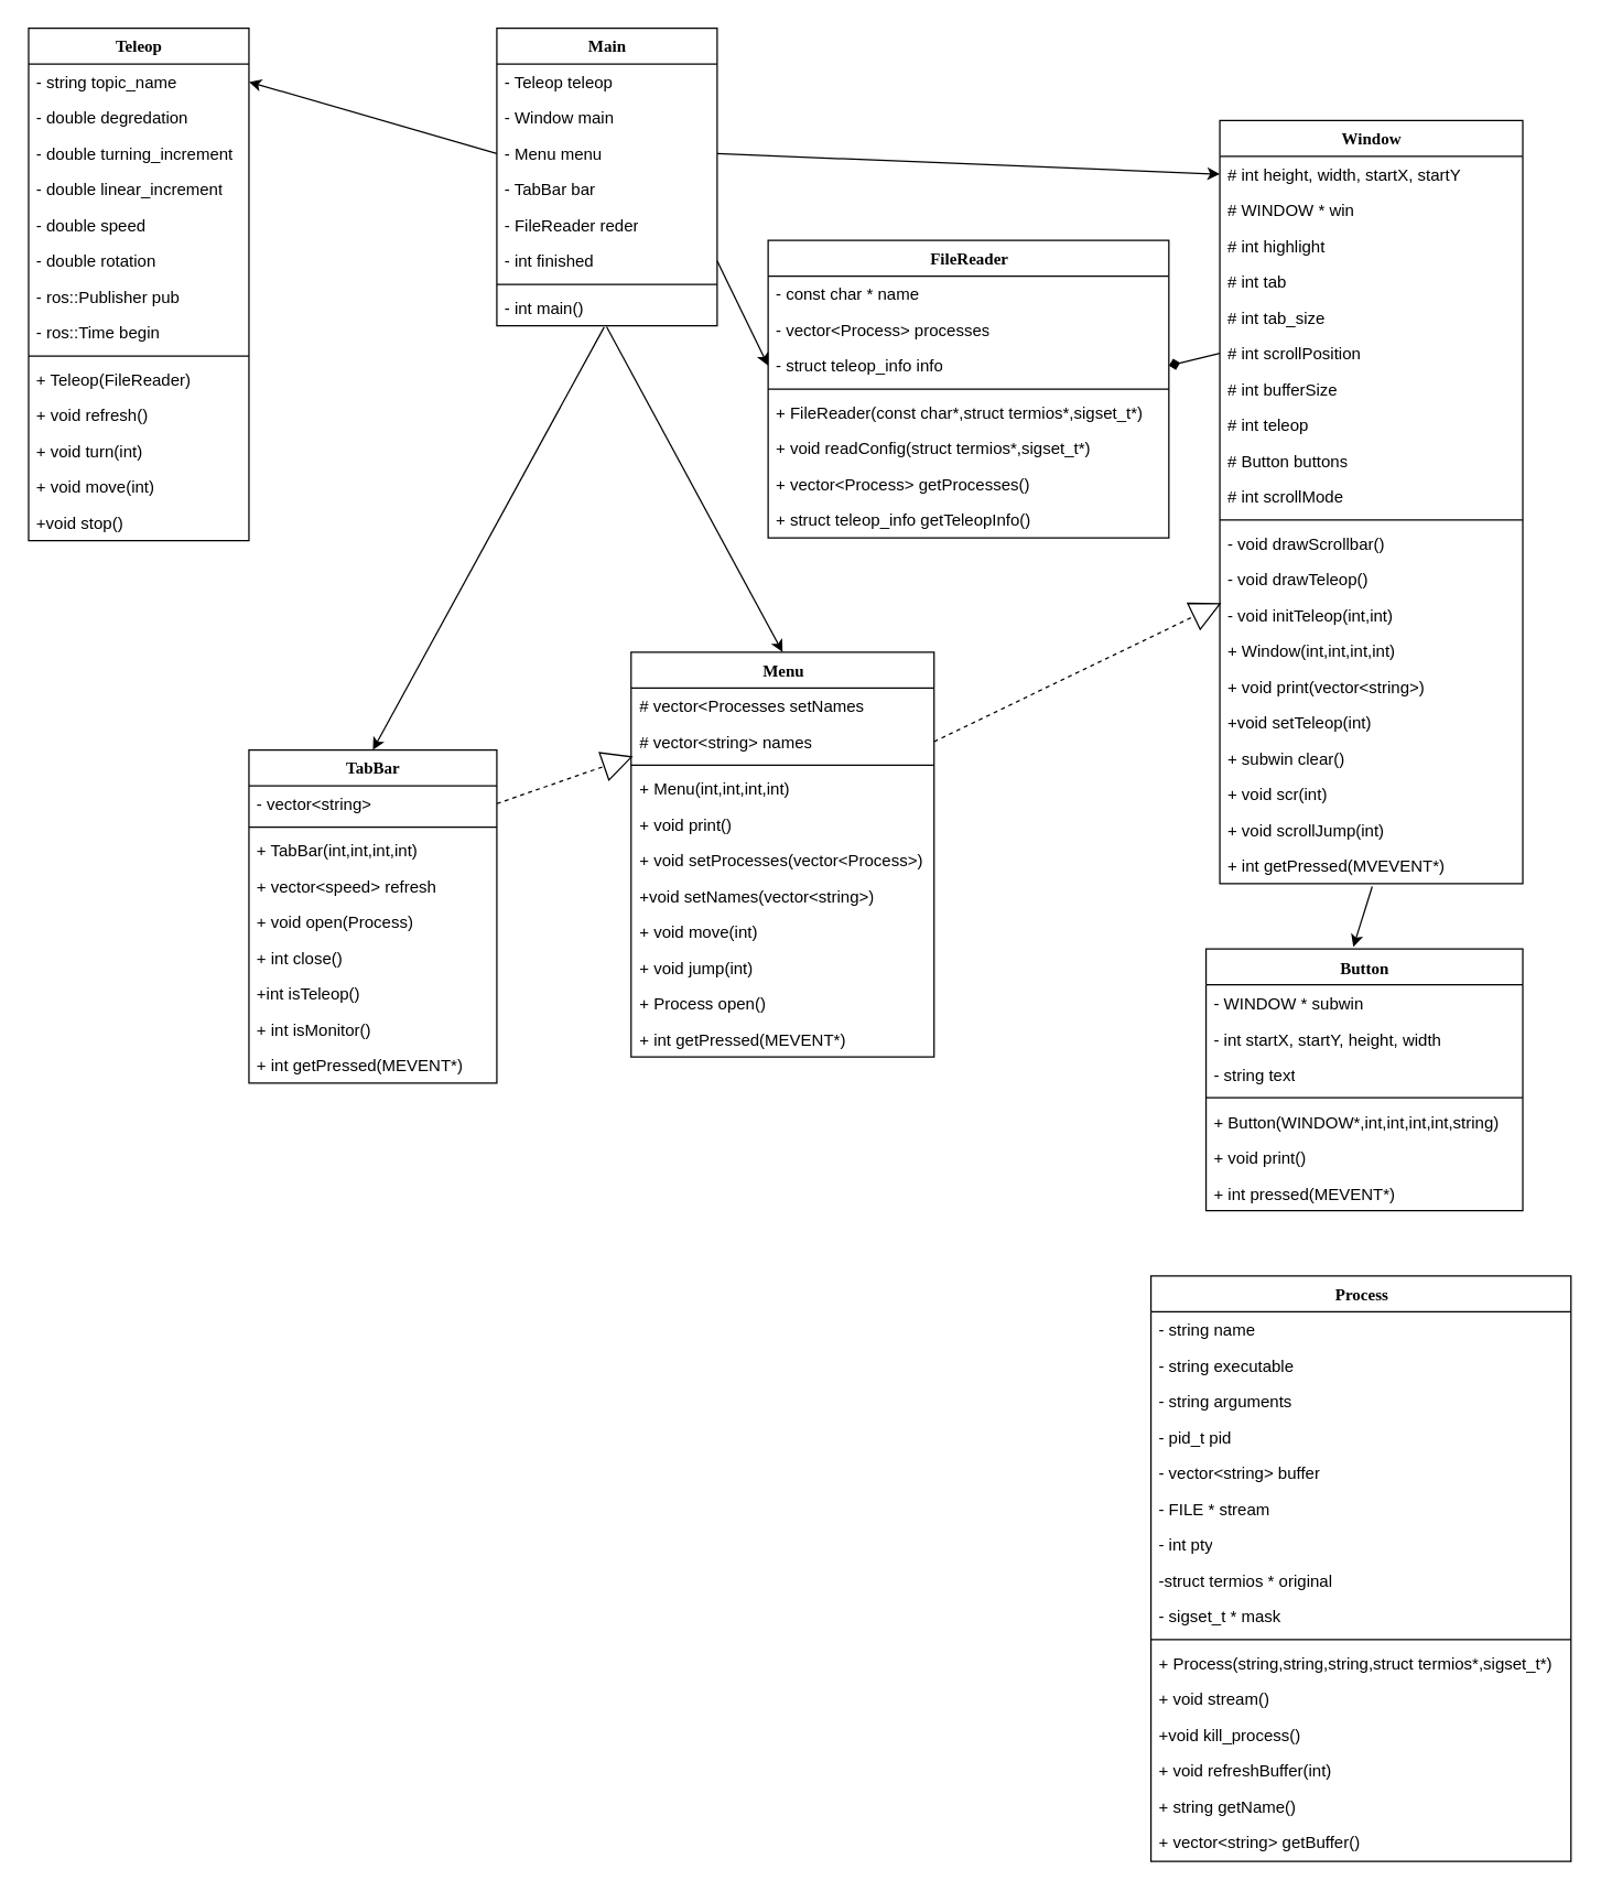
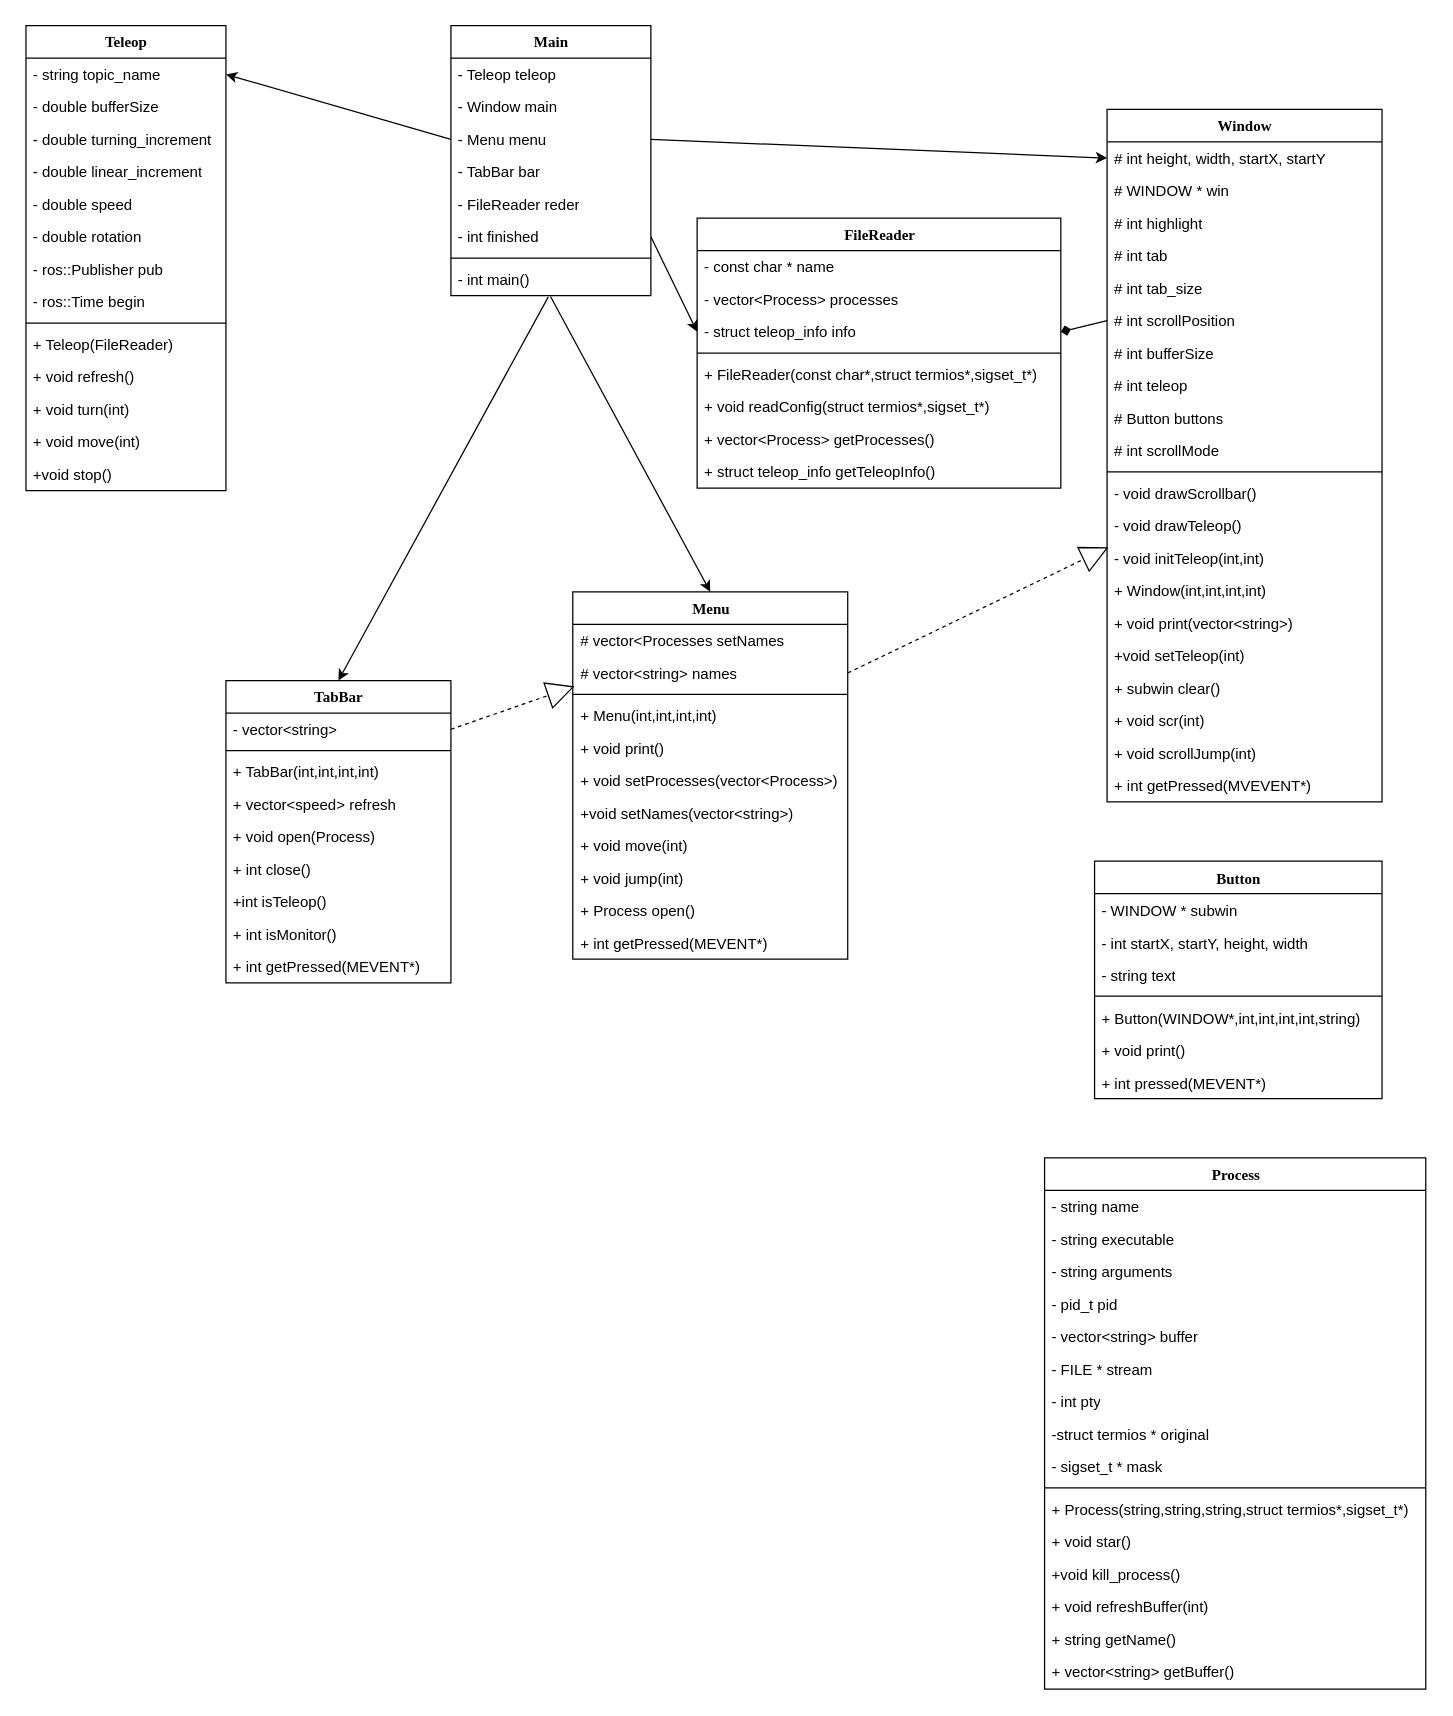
- <mxCell id="16" value="- double degredation" style="text;html=1;strokeColor=none;fillColor=none;align=left;verticalAlign=top;spacingLeft=4;spacingRight=4;whiteSpace=wrap;overflow=hidden;rotatable=0;points=[[0,0.5],[1,0.5]];portConstraint=eastwest;" vertex="1" parent="14"><mxGeometry y="52" width="160" height="26" as="geometry" /></mxCell>
+ <mxCell id="16" value="- double bufferSize" style="text;html=1;strokeColor=none;fillColor=none;align=left;verticalAlign=top;spacingLeft=4;spacingRight=4;whiteSpace=wrap;overflow=hidden;rotatable=0;points=[[0,0.5],[1,0.5]];portConstraint=eastwest;" vertex="1" parent="14"><mxGeometry y="52" width="160" height="26" as="geometry" /></mxCell>
- <mxCell id="110" value="" style="endArrow=classic;html=1;strokeWidth=1;exitX=0.503;exitY=1.084;exitDx=0;exitDy=0;exitPerimeter=0;entryX=0.465;entryY=-0.008;entryDx=0;entryDy=0;entryPerimeter=0;" edge="1" parent="1" source="59" target="102"><mxGeometry width="50" height="50" relative="1" as="geometry"><mxPoint x="690" y="751" as="sourcePoint" /><mxPoint x="740" y="701" as="targetPoint" /></mxGeometry></mxCell>
- <mxCell id="81" value="+ void stream()" style="text;html=1;strokeColor=none;fillColor=none;align=left;verticalAlign=top;spacingLeft=4;spacingRight=4;whiteSpace=wrap;overflow=hidden;rotatable=0;points=[[0,0.5],[1,0.5]];portConstraint=eastwest;" parent="69" vertex="1"><mxGeometry y="294" width="305" height="26" as="geometry" /></mxCell>
+ <mxCell id="81" value="+ void star()" style="text;html=1;strokeColor=none;fillColor=none;align=left;verticalAlign=top;spacingLeft=4;spacingRight=4;whiteSpace=wrap;overflow=hidden;rotatable=0;points=[[0,0.5],[1,0.5]];portConstraint=eastwest;" parent="69" vertex="1"><mxGeometry y="294" width="305" height="26" as="geometry" /></mxCell>
